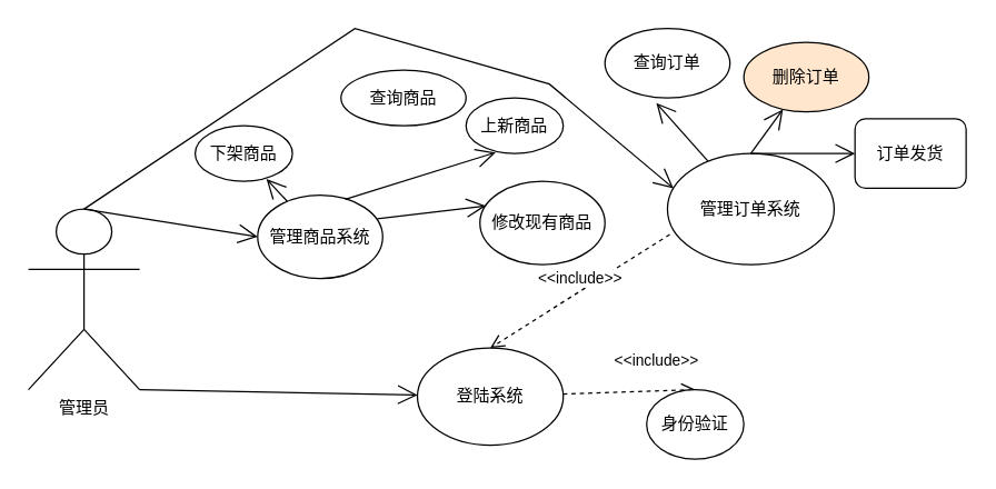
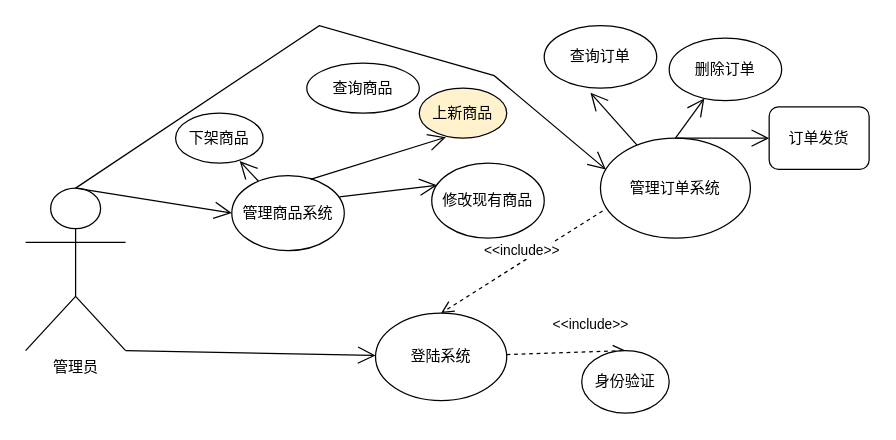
- <mxCell id="21" value="删除订单" style="ellipse;whiteSpace=wrap;html=1;fillColor=#ffe6cc;" parent="1" vertex="1"><mxGeometry x="535" y="30" width="90" height="50" as="geometry" /></mxCell>
+ <mxCell id="21" value="删除订单" style="ellipse;whiteSpace=wrap;html=1;" parent="1" vertex="1"><mxGeometry x="535" y="30" width="90" height="50" as="geometry" /></mxCell>
- <mxCell id="11" value="上新商品" style="ellipse;whiteSpace=wrap;html=1;" parent="1" vertex="1"><mxGeometry x="335" y="70" width="70" height="40" as="geometry" /></mxCell>
+ <mxCell id="11" value="上新商品" style="ellipse;whiteSpace=wrap;html=1;fillColor=#fff2cc;" parent="1" vertex="1"><mxGeometry x="335" y="70" width="70" height="40" as="geometry" /></mxCell>
